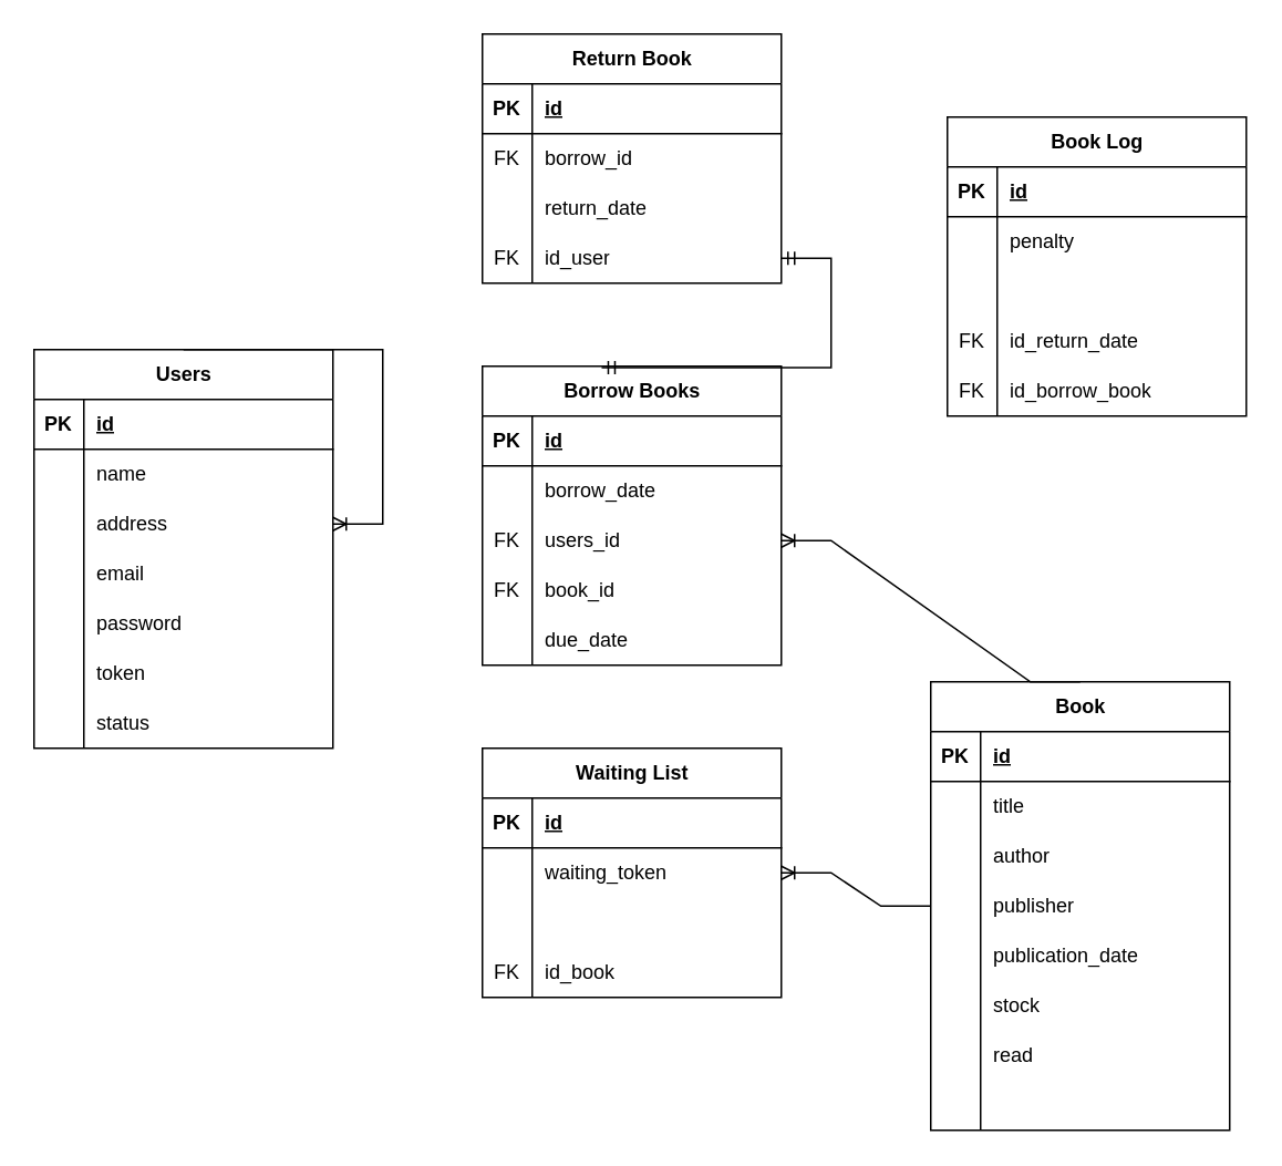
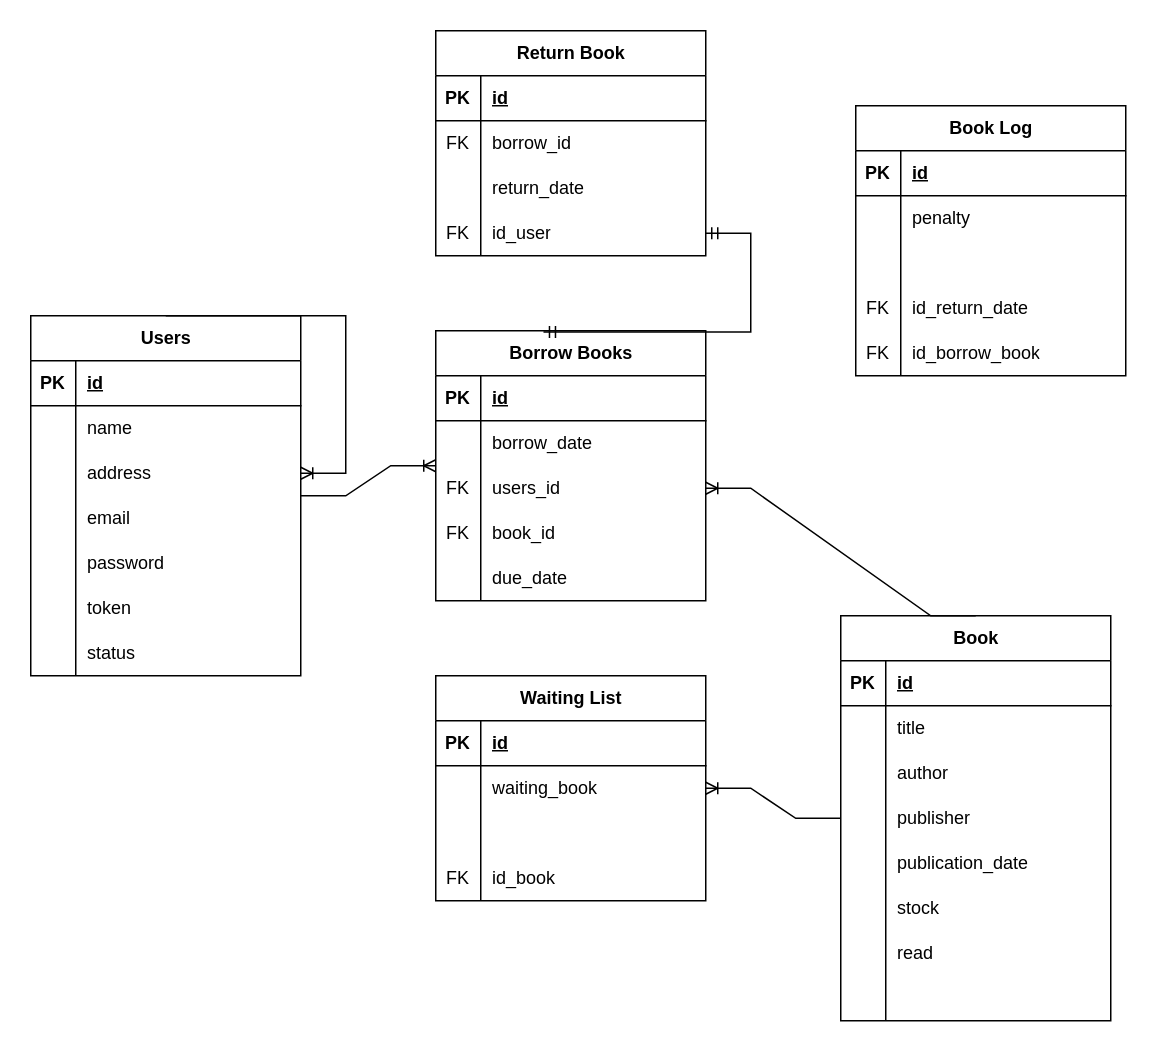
+ <mxCell id="65" value="" style="edgeStyle=entityRelationEdgeStyle;fontSize=12;html=1;endArrow=ERoneToMany;rounded=0;" parent="1" source="27" target="49" edge="1"><mxGeometry width="100" height="100" relative="1" as="geometry"><mxPoint x="289" y="440" as="sourcePoint" /><mxPoint x="389" y="340" as="targetPoint" /></mxGeometry></mxCell>
- <mxCell id="104" value="waiting_token" style="shape=partialRectangle;connectable=0;fillColor=none;top=0;left=0;bottom=0;right=0;align=left;spacingLeft=6;overflow=hidden;whiteSpace=wrap;html=1;" vertex="1" parent="102"><mxGeometry x="30" width="150" height="30" as="geometry"><mxRectangle width="150" height="30" as="alternateBounds" /></mxGeometry></mxCell>
+ <mxCell id="104" value="waiting_book" style="shape=partialRectangle;connectable=0;fillColor=none;top=0;left=0;bottom=0;right=0;align=left;spacingLeft=6;overflow=hidden;whiteSpace=wrap;html=1;" vertex="1" parent="102"><mxGeometry x="30" width="150" height="30" as="geometry"><mxRectangle width="150" height="30" as="alternateBounds" /></mxGeometry></mxCell>
